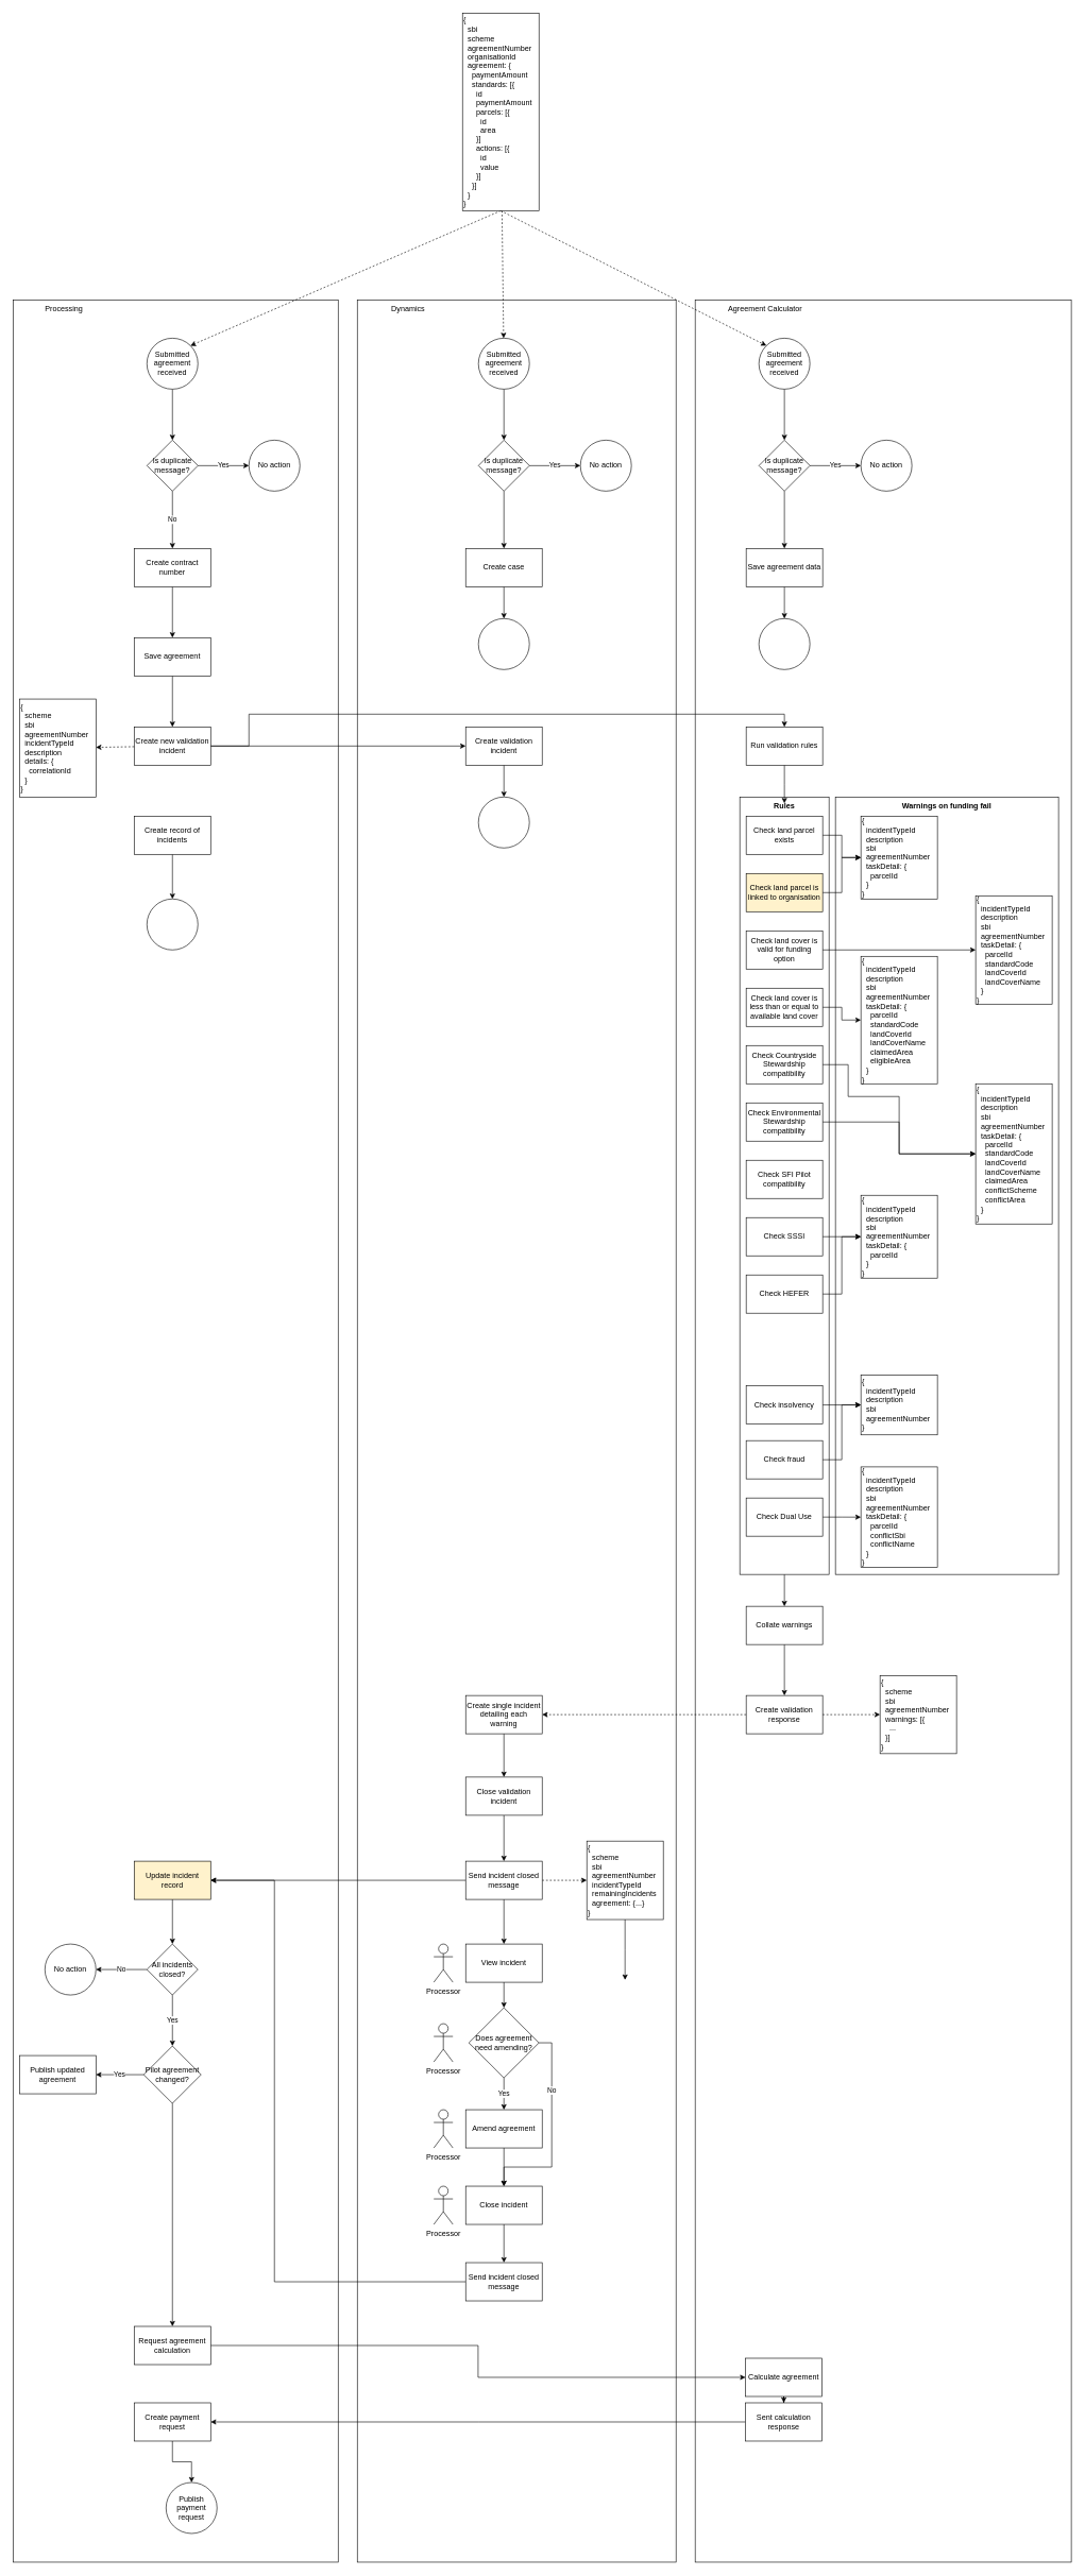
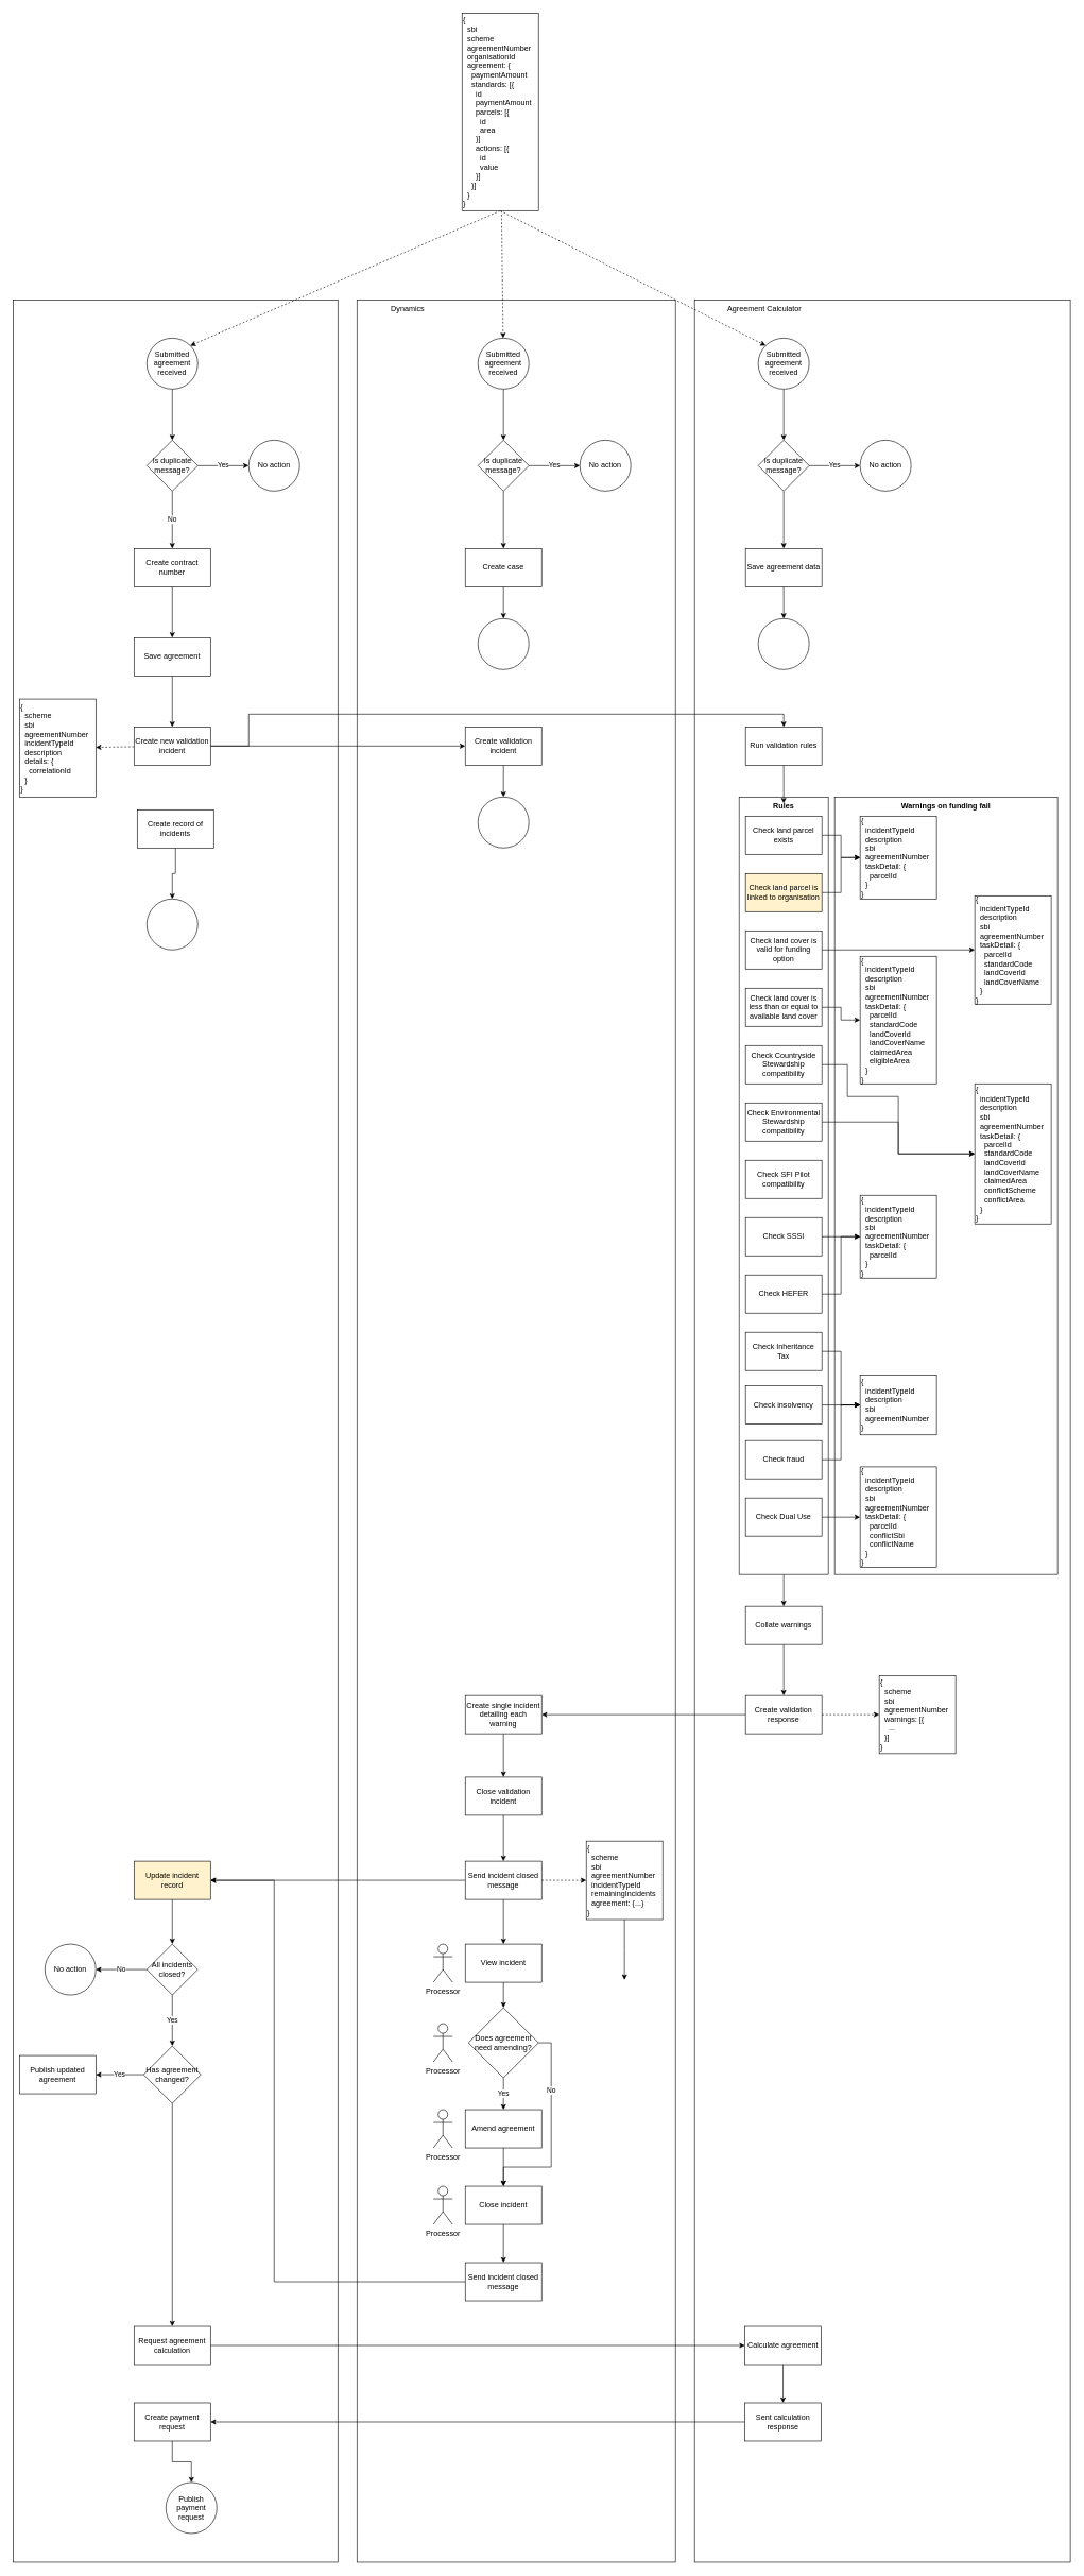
- <mxCell id="37" value="Processing" style="text;html=1;strokeColor=none;fillColor=none;align=center;verticalAlign=middle;whiteSpace=wrap;rounded=0;" parent="1" vertex="1"><mxGeometry x="70" y="470" width="60" height="30" as="geometry" /></mxCell>
- <mxCell id="89" value="Create record of incidents" style="whiteSpace=wrap;html=1;" parent="1" vertex="1"><mxGeometry x="210" y="1280" width="120" height="60" as="geometry" /></mxCell>
+ <mxCell id="89" value="Create record of incidents" style="whiteSpace=wrap;html=1;" parent="1" vertex="1"><mxGeometry x="215" y="1270" width="120" height="60" as="geometry" /></mxCell>
+ <mxCell id="61" value="Check Inheritance Tax" style="whiteSpace=wrap;html=1;" parent="1" vertex="1"><mxGeometry x="1170" y="2090" width="120" height="60" as="geometry" /></mxCell>
+ <mxCell id="60" style="edgeStyle=orthogonalEdgeStyle;rounded=0;orthogonalLoop=1;jettySize=auto;html=1;entryX=0;entryY=0.5;entryDx=0;entryDy=0;" parent="1" source="61" target="74" edge="1"><mxGeometry relative="1" as="geometry" /></mxCell>
- <mxCell id="78" value="" style="edgeStyle=orthogonalEdgeStyle;rounded=0;orthogonalLoop=1;jettySize=auto;html=1;dashed=1;" parent="1" source="79" target="87" edge="1"><mxGeometry relative="1" as="geometry" /></mxCell>
+ <mxCell id="78" value="" style="edgeStyle=orthogonalEdgeStyle;rounded=0;orthogonalLoop=1;jettySize=auto;html=1;" parent="1" source="79" target="87" edge="1"><mxGeometry relative="1" as="geometry" /></mxCell>
- <mxCell id="114" value="Pilot agreement changed?" style="rhombus;whiteSpace=wrap;html=1;" parent="1" vertex="1"><mxGeometry x="225" y="3210" width="90" height="90" as="geometry" /></mxCell>
+ <mxCell id="114" value="Has agreement changed?" style="rhombus;whiteSpace=wrap;html=1;" parent="1" vertex="1"><mxGeometry x="225" y="3210" width="90" height="90" as="geometry" /></mxCell>
- <mxCell id="119" value="Calculate agreement" style="rounded=0;whiteSpace=wrap;html=1;align=center;verticalAlign=middle;" parent="1" vertex="1"><mxGeometry x="1169" y="3700" width="120" height="60" as="geometry" /></mxCell>
+ <mxCell id="119" value="Calculate agreement" style="rounded=0;whiteSpace=wrap;html=1;align=center;verticalAlign=middle;" parent="1" vertex="1"><mxGeometry x="1169" y="3650" width="120" height="60" as="geometry" /></mxCell>
